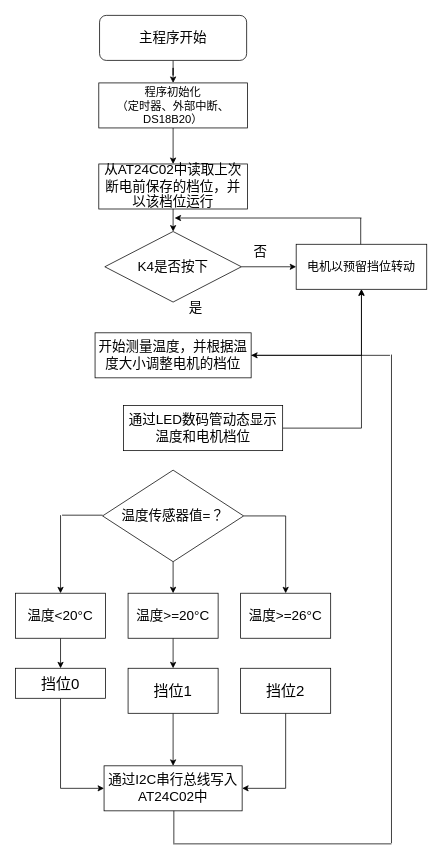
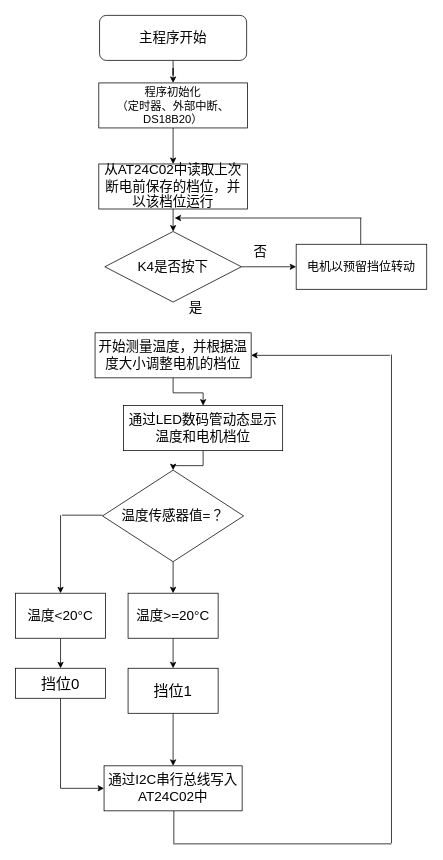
- <mxCell id="29" value="" style="edgeStyle=orthogonalEdgeStyle;rounded=0;orthogonalLoop=1;jettySize=auto;html=1;" edge="1" parent="1" source="30" target="8"><mxGeometry relative="1" as="geometry" /></mxCell>
+ <mxCell id="29" value="" style="edgeStyle=orthogonalEdgeStyle;rounded=0;orthogonalLoop=1;jettySize=auto;html=1;" edge="1" parent="1" source="30" target="35"><mxGeometry relative="1" as="geometry" /></mxCell>
- <mxCell id="34" value="" style="edgeStyle=orthogonalEdgeStyle;rounded=0;orthogonalLoop=1;jettySize=auto;html=1;" edge="1" parent="1" source="35" target="8"><mxGeometry relative="1" as="geometry" /></mxCell>
+ <mxCell id="34" value="" style="edgeStyle=orthogonalEdgeStyle;rounded=0;orthogonalLoop=1;jettySize=auto;html=1;" edge="1" parent="1" source="35" target="11"><mxGeometry relative="1" as="geometry" /></mxCell>
- <mxCell id="10" style="edgeStyle=orthogonalEdgeStyle;rounded=0;orthogonalLoop=1;jettySize=auto;html=1;exitX=1;exitY=0.5;exitDx=0;exitDy=0;entryX=0.5;entryY=0;entryDx=0;entryDy=0;" edge="1" parent="1" source="11" target="16"><mxGeometry relative="1" as="geometry" /></mxCell>
- <mxCell id="16" value="&lt;span&gt;&lt;font style=&quot;font-size: 18px&quot;&gt;温度&amp;gt;=26°C&lt;/font&gt;&lt;/span&gt;" style="rounded=0;whiteSpace=wrap;html=1;" parent="1" vertex="1"><mxGeometry x="320" y="790" width="120" height="60" as="geometry" /></mxCell>
- <mxCell id="24" value="&lt;font style=&quot;font-size: 20px&quot;&gt;挡位2&lt;/font&gt;" style="whiteSpace=wrap;html=1;rounded=0;" parent="1" vertex="1"><mxGeometry x="320" y="890" width="120" height="60" as="geometry" /></mxCell>
- <mxCell id="23" style="edgeStyle=orthogonalEdgeStyle;rounded=0;orthogonalLoop=1;jettySize=auto;html=1;entryX=1;entryY=0.5;entryDx=0;entryDy=0;" parent="1" source="24" target="25" edge="1"><mxGeometry relative="1" as="geometry"><Array as="points"><mxPoint x="380" y="1050" /></Array></mxGeometry></mxCell>
